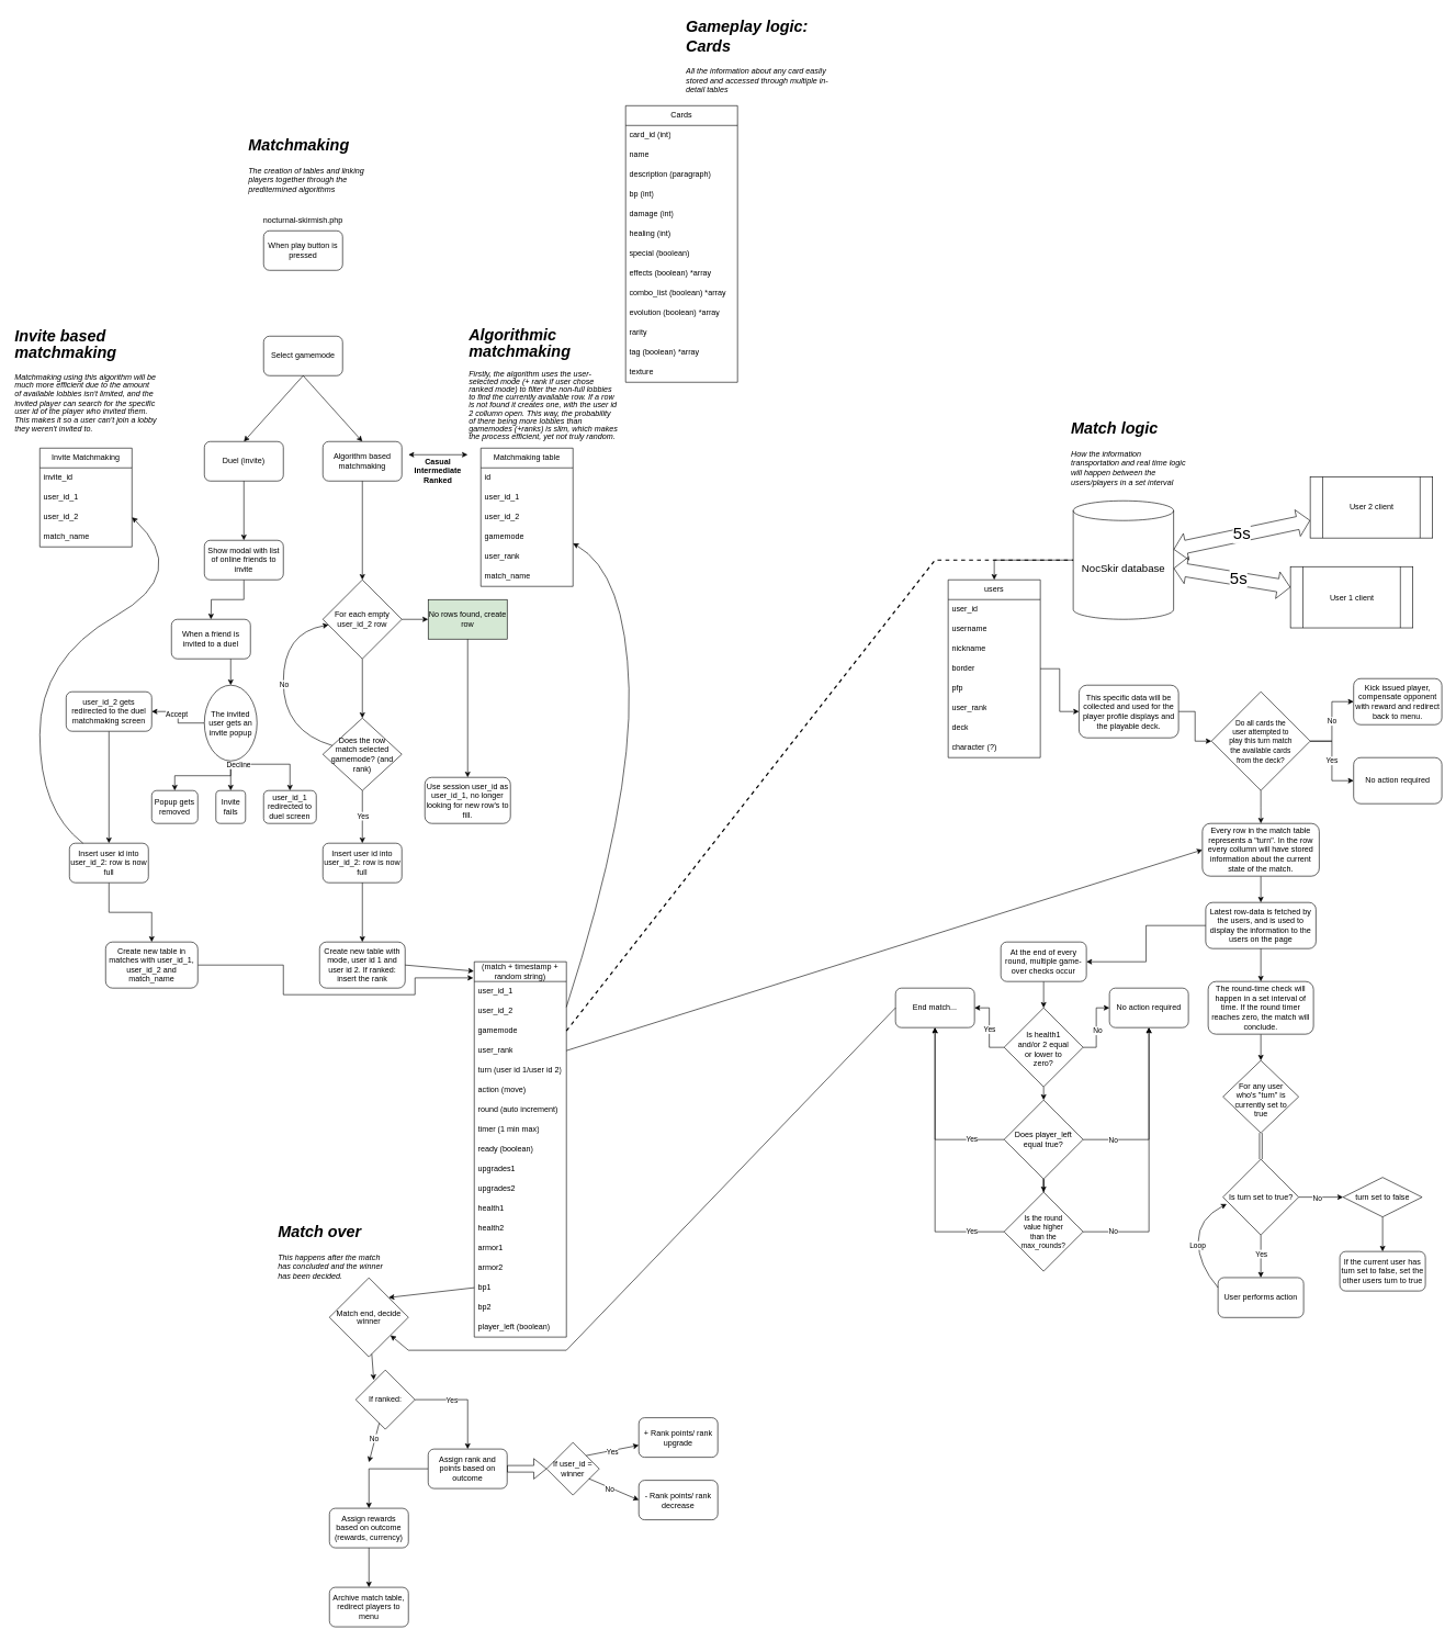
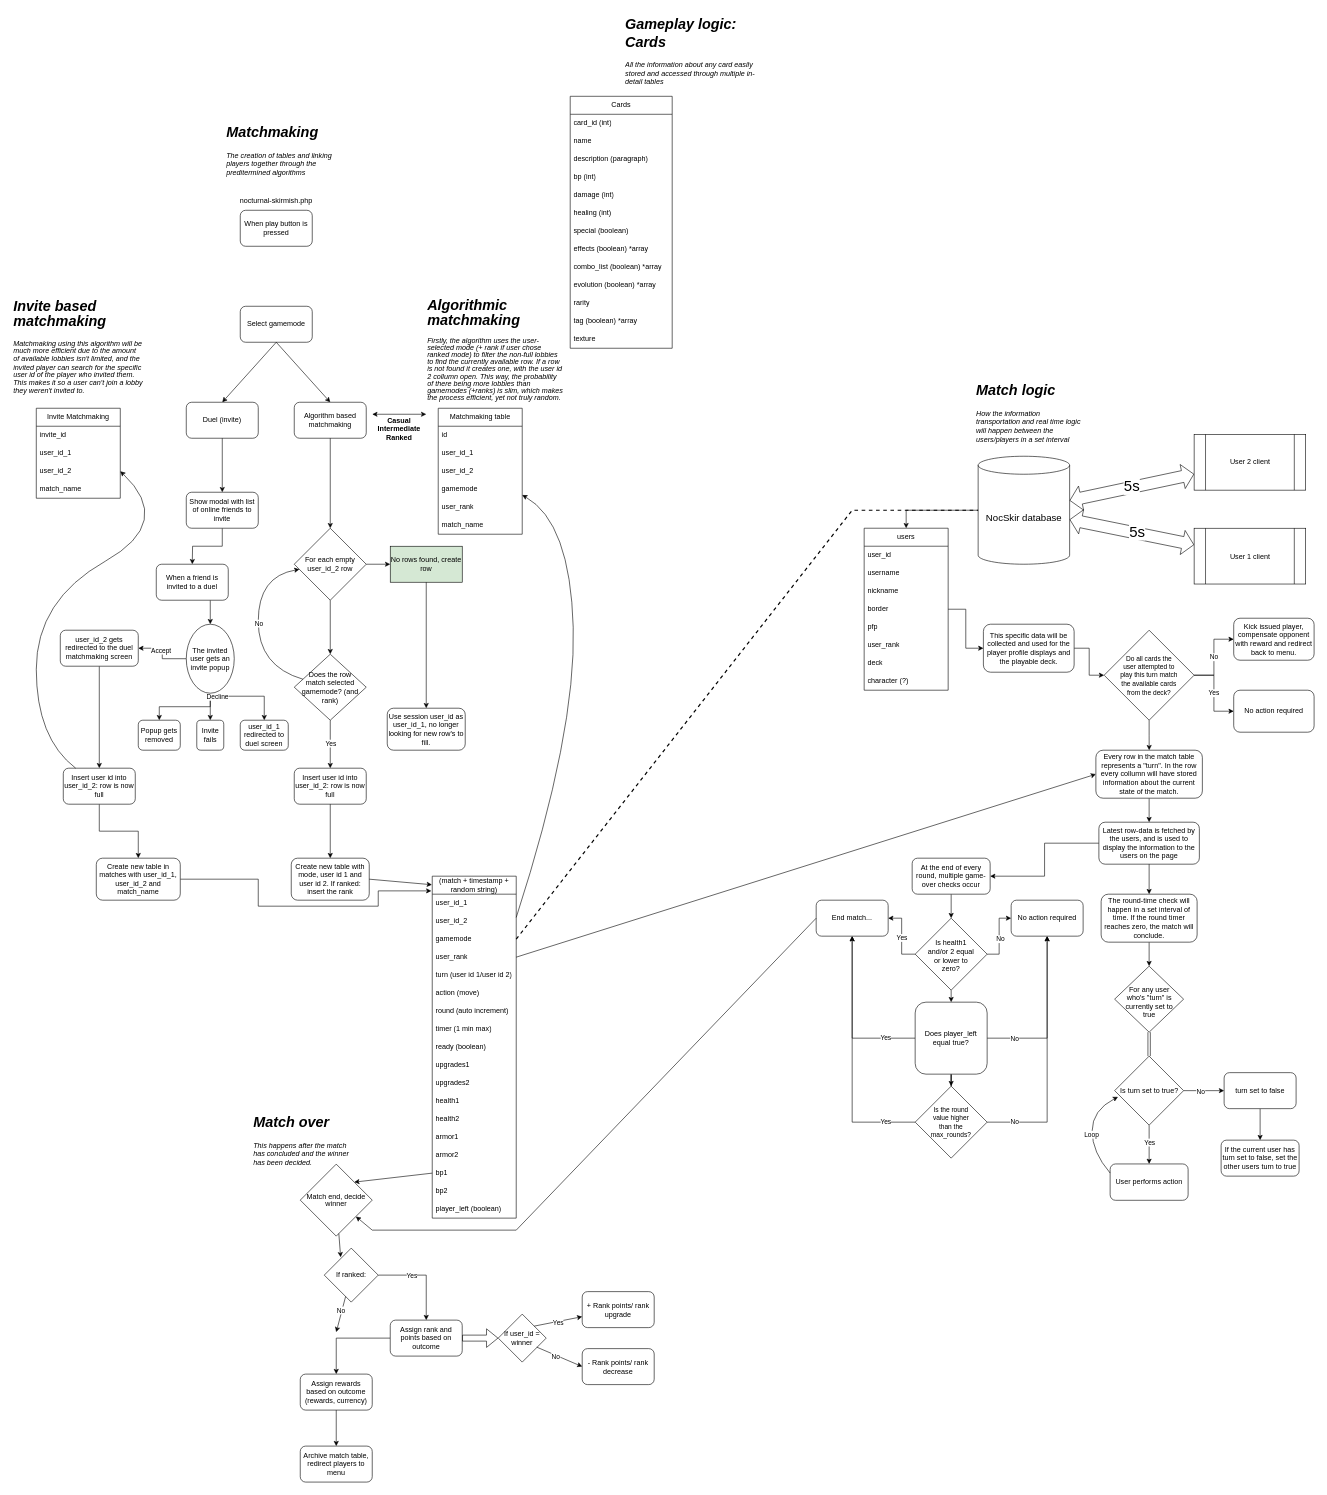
- <mxCell id="131" value="User 1 client" style="shape=process;whiteSpace=wrap;html=1;backgroundOutline=1;" parent="1" vertex="1"><mxGeometry x="1960" y="860" width="186" height="93" as="geometry" /></mxCell>
+ <mxCell id="131" value="User 1 client" style="shape=process;whiteSpace=wrap;html=1;backgroundOutline=1;" parent="1" vertex="1"><mxGeometry x="1990" y="880" width="186" height="93" as="geometry" /></mxCell>
- <mxCell id="171" value="Does player_left equal true?" style="rhombus;whiteSpace=wrap;html=1;" parent="1" vertex="1"><mxGeometry x="1525" y="1670" width="120" height="120" as="geometry" /></mxCell>
+ <mxCell id="171" value="Does player_left equal true?" style="whiteSpace=wrap;html=1;rounded=1;" parent="1" vertex="1"><mxGeometry x="1525" y="1670" width="120" height="120" as="geometry" /></mxCell>
- <mxCell id="193" value="turn set to false" style="rhombus;whiteSpace=wrap;html=1;" parent="1" vertex="1"><mxGeometry x="2040" y="1787.5" width="120" height="60" as="geometry" /></mxCell>
+ <mxCell id="193" value="turn set to false" style="rounded=1;whiteSpace=wrap;html=1;" parent="1" vertex="1"><mxGeometry x="2040" y="1787.5" width="120" height="60" as="geometry" /></mxCell>
